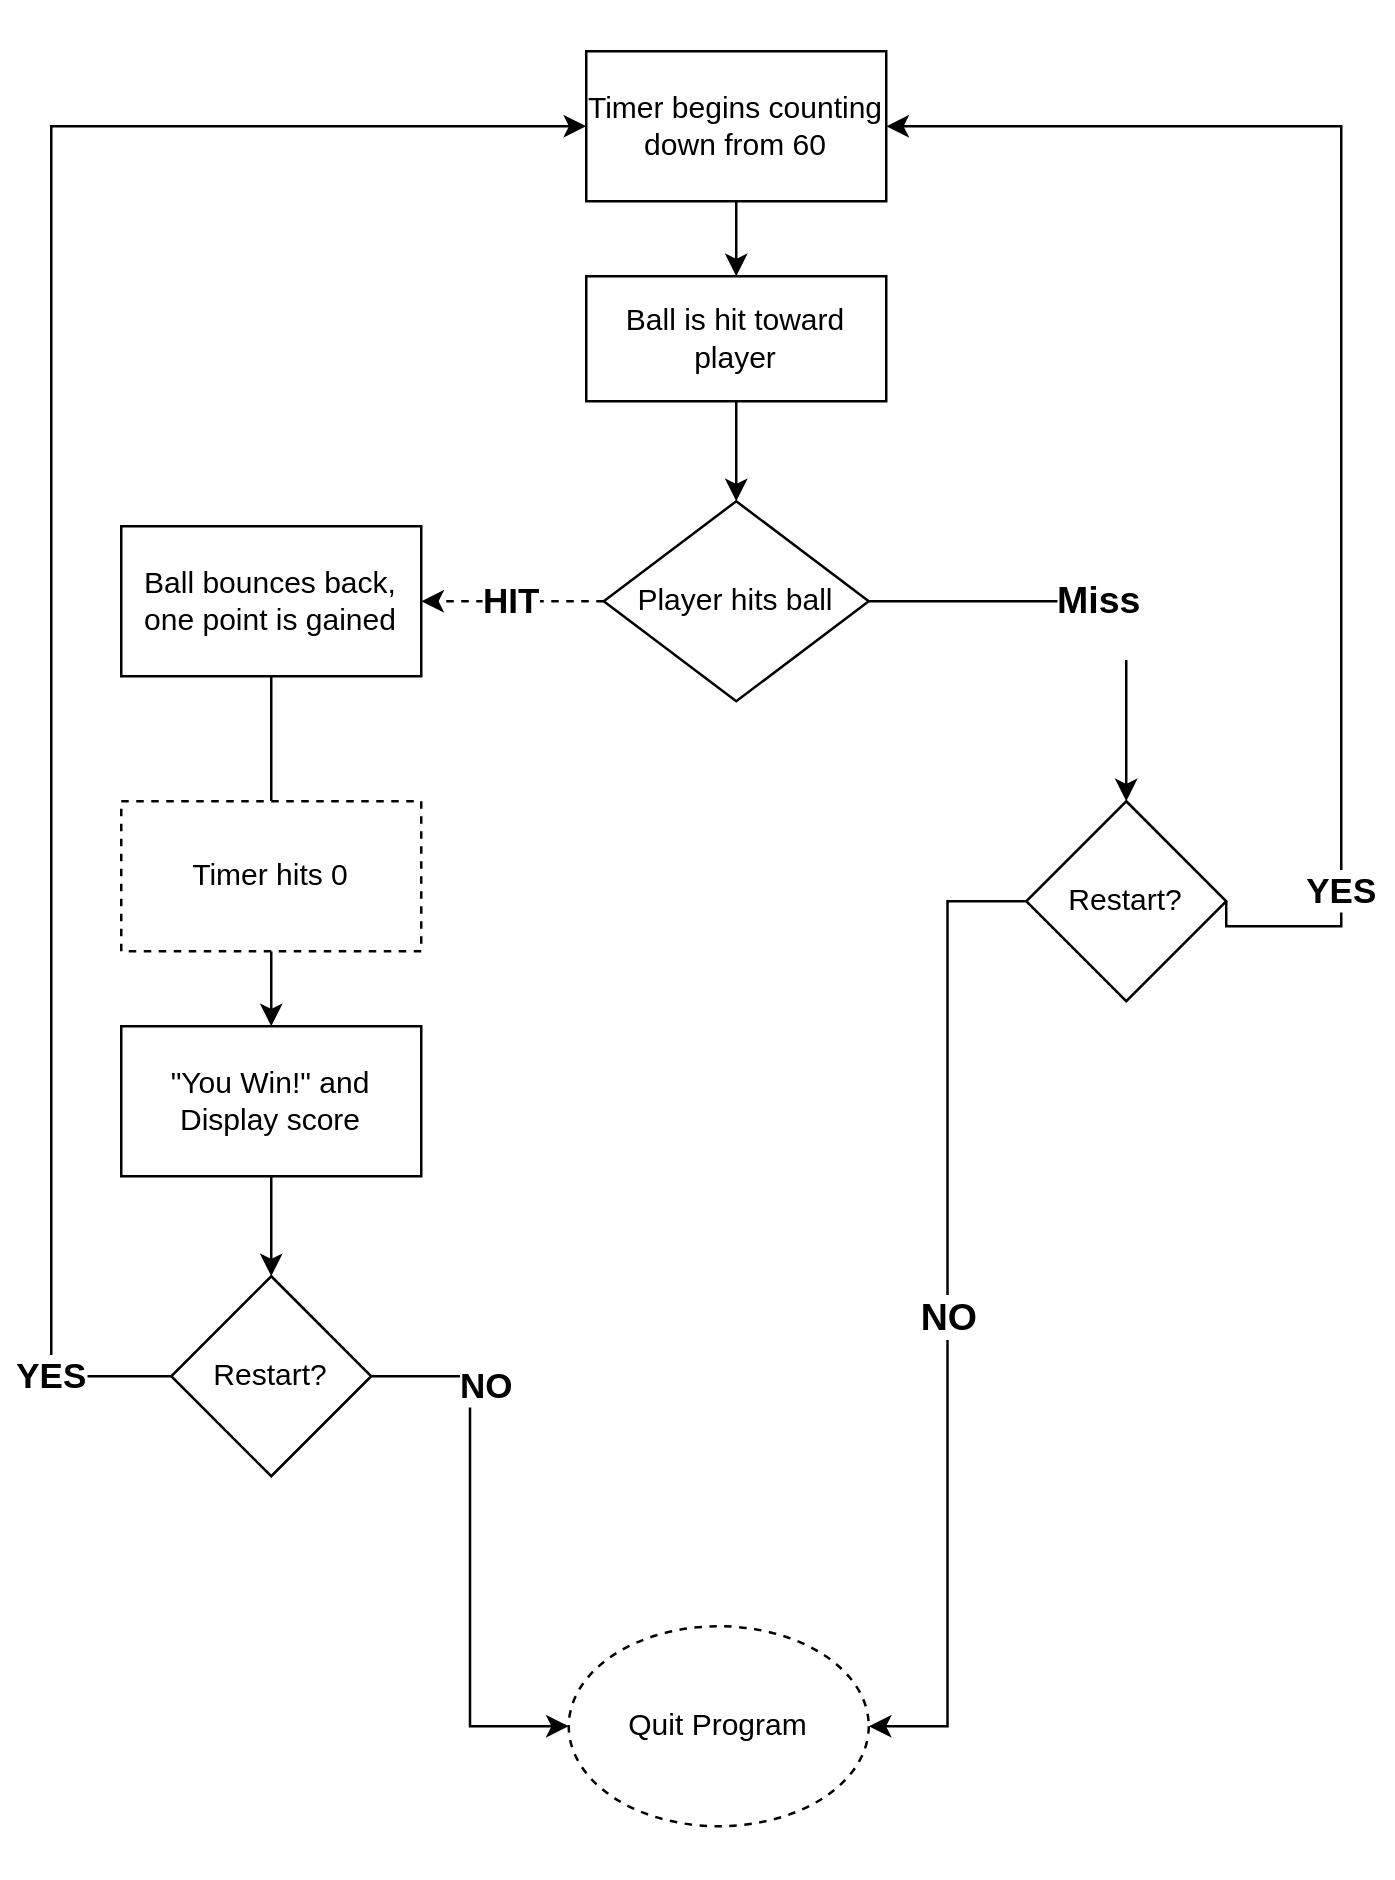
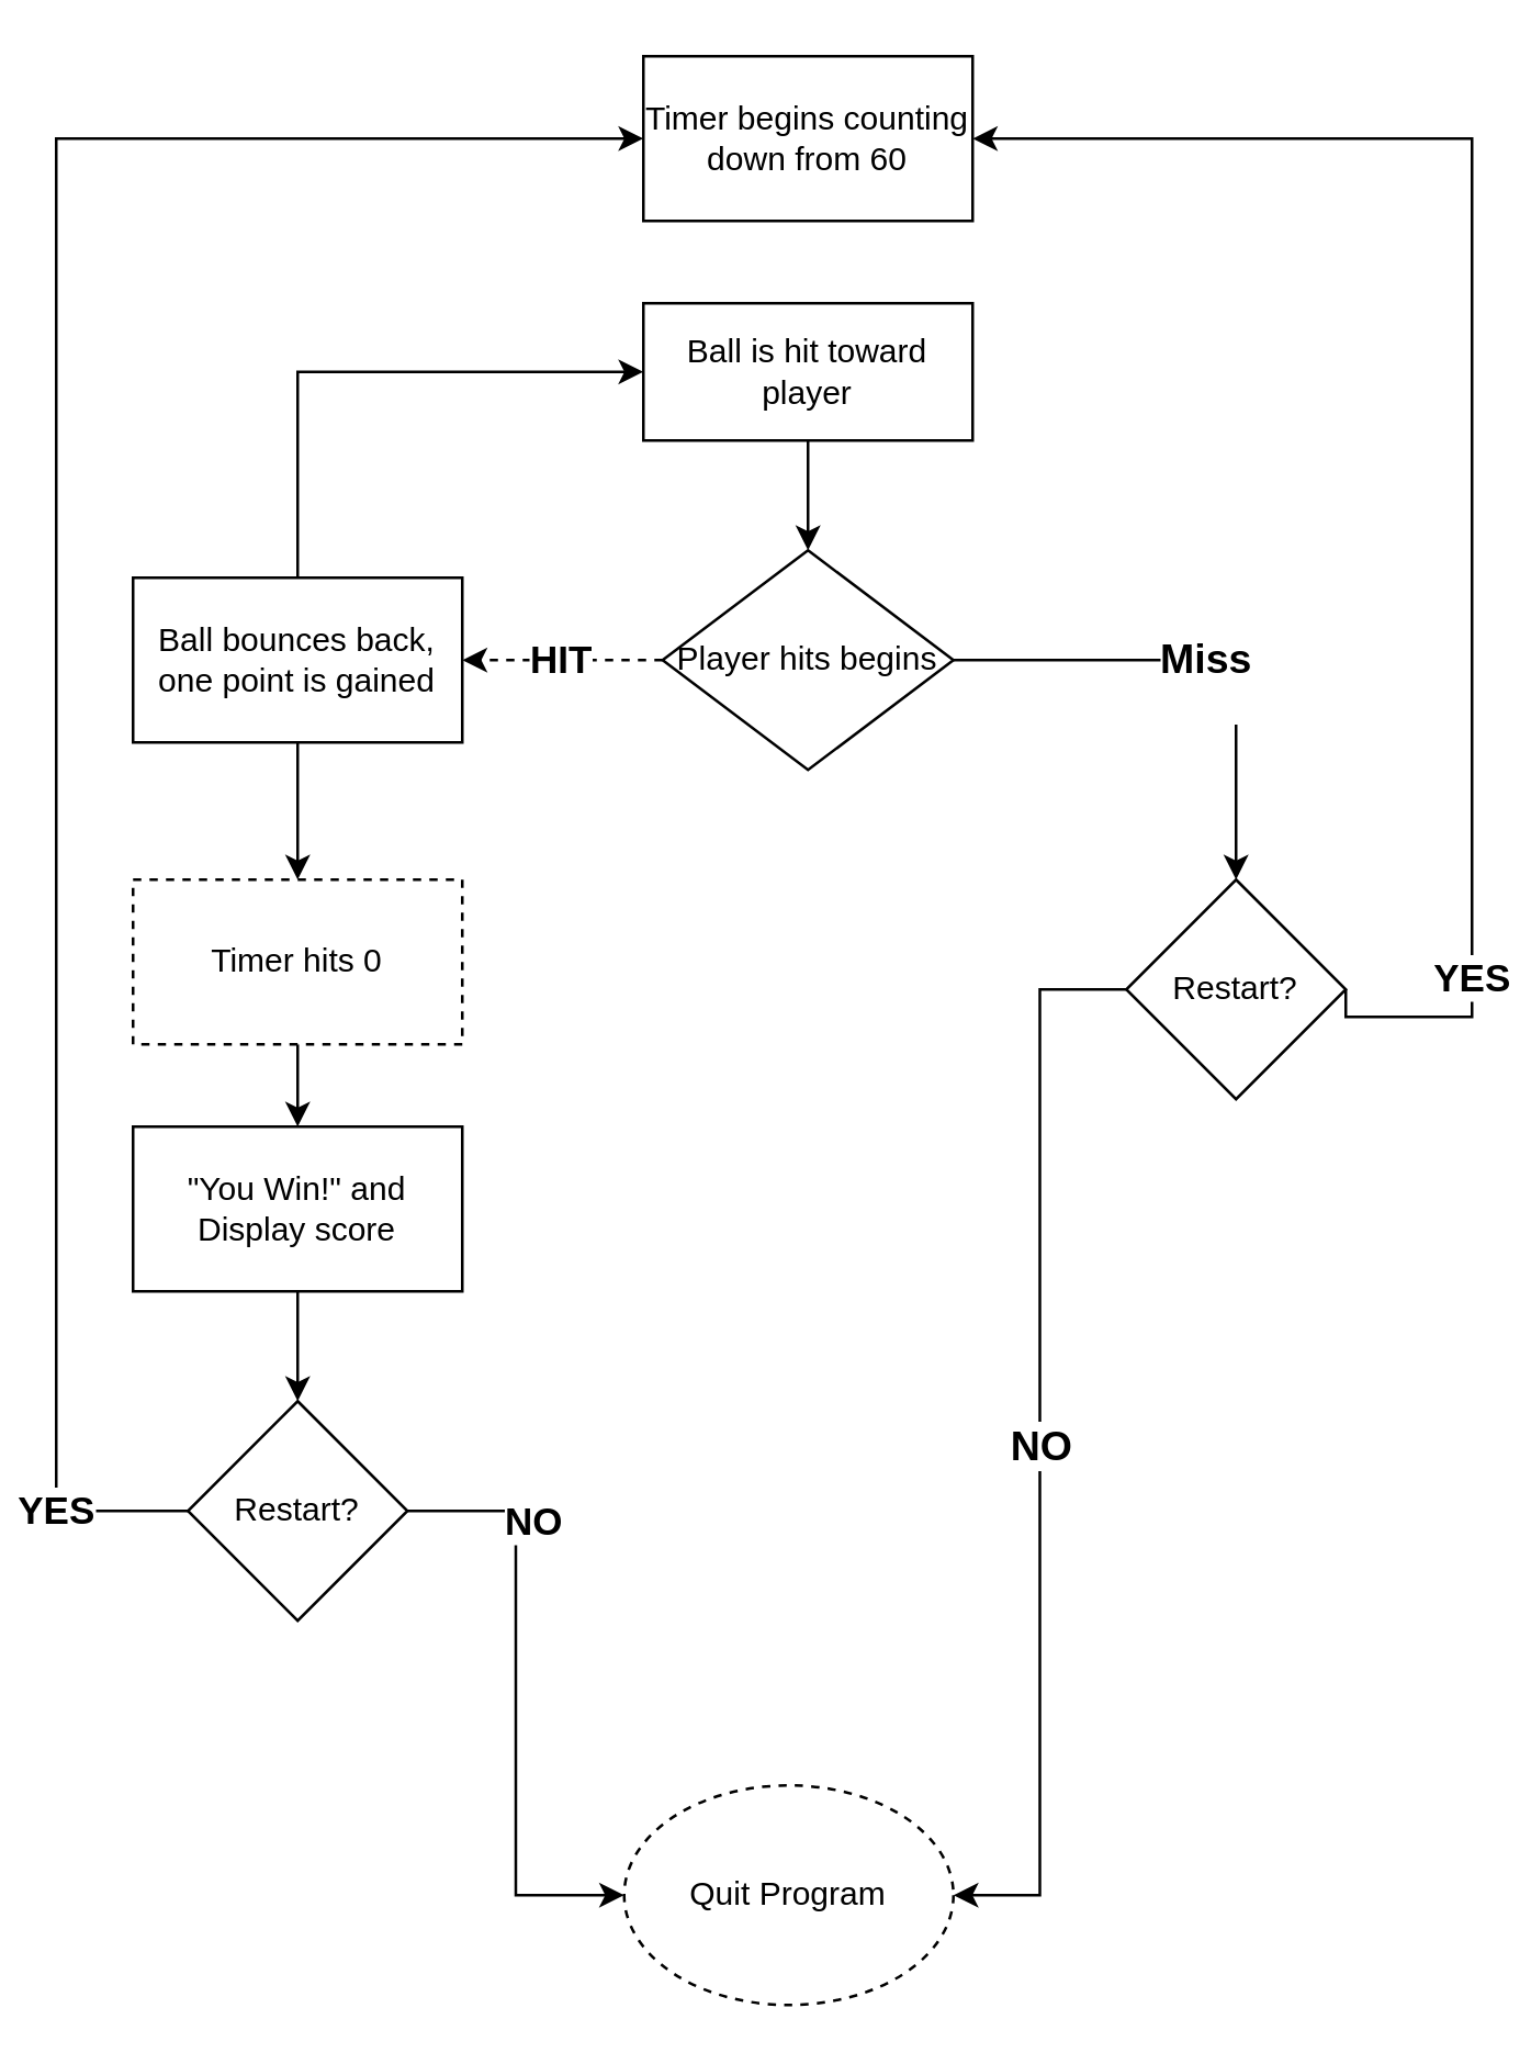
- <mxCell id="6" value="" style="endArrow=classic;html=1;rounded=0;exitX=0.5;exitY=1;exitDx=0;exitDy=0;entryX=0.5;entryY=0;entryDx=0;entryDy=0;" edge="1" parent="1" source="3" target="5"><mxGeometry width="50" height="50" relative="1" as="geometry"><mxPoint x="270" y="130" as="sourcePoint" /><mxPoint x="320" y="80" as="targetPoint" /></mxGeometry></mxCell>
+ <mxCell id="14" style="edgeStyle=orthogonalEdgeStyle;rounded=0;orthogonalLoop=1;jettySize=auto;html=1;exitX=0.5;exitY=0;exitDx=0;exitDy=0;entryX=0;entryY=0.5;entryDx=0;entryDy=0;" edge="1" parent="1" source="16" target="5"><mxGeometry relative="1" as="geometry" /></mxCell>
- <mxCell id="8" value="Player hits ball" style="rhombus;whiteSpace=wrap;html=1;" vertex="1" parent="1"><mxGeometry x="241" y="200" width="106" height="80" as="geometry" /></mxCell>
+ <mxCell id="8" value="Player hits begins" style="rhombus;whiteSpace=wrap;html=1;" vertex="1" parent="1"><mxGeometry x="241" y="200" width="106" height="80" as="geometry" /></mxCell>
- <mxCell id="15" value="" style="edgeStyle=orthogonalEdgeStyle;rounded=0;orthogonalLoop=1;jettySize=auto;html=1;endArrow=none;" edge="1" parent="1" source="16" target="18"><mxGeometry relative="1" as="geometry" /></mxCell>
+ <mxCell id="15" value="" style="edgeStyle=orthogonalEdgeStyle;rounded=0;orthogonalLoop=1;jettySize=auto;html=1;" edge="1" parent="1" source="16" target="18"><mxGeometry relative="1" as="geometry" /></mxCell>
